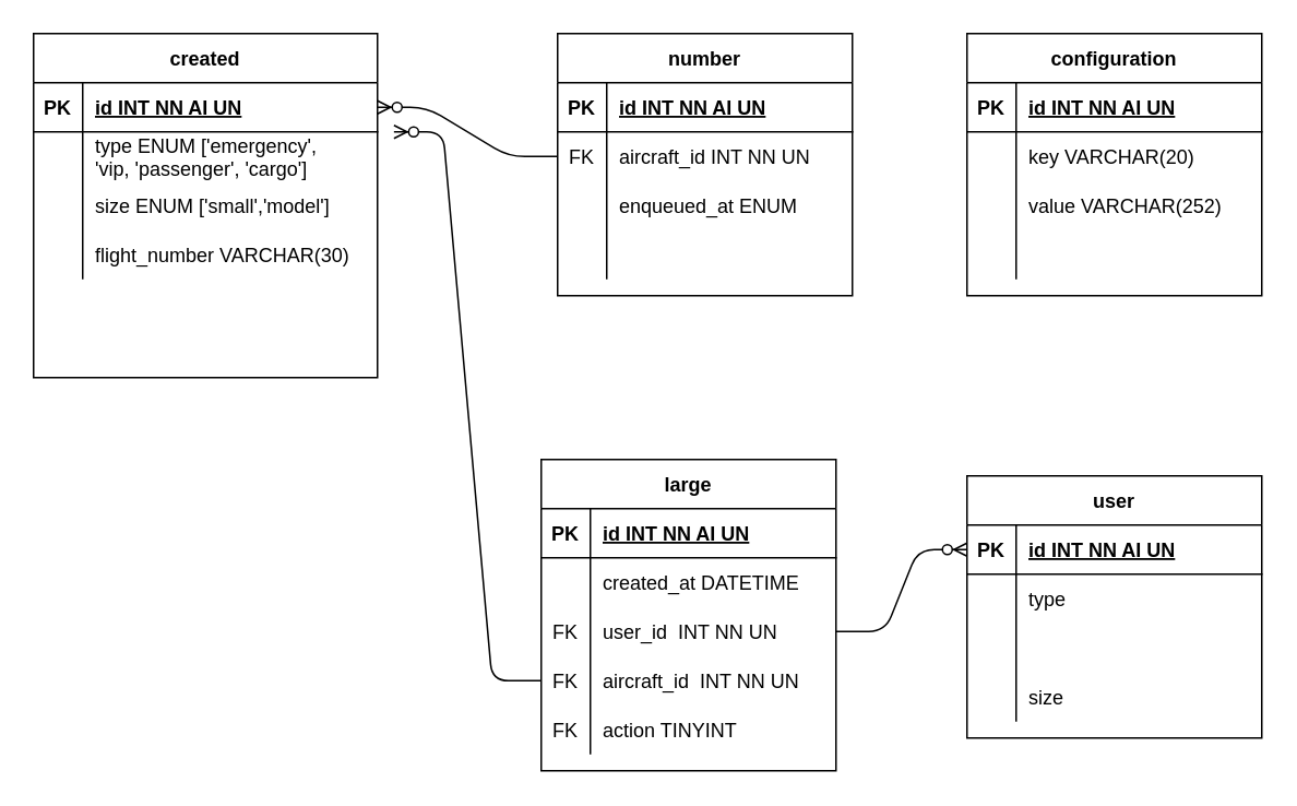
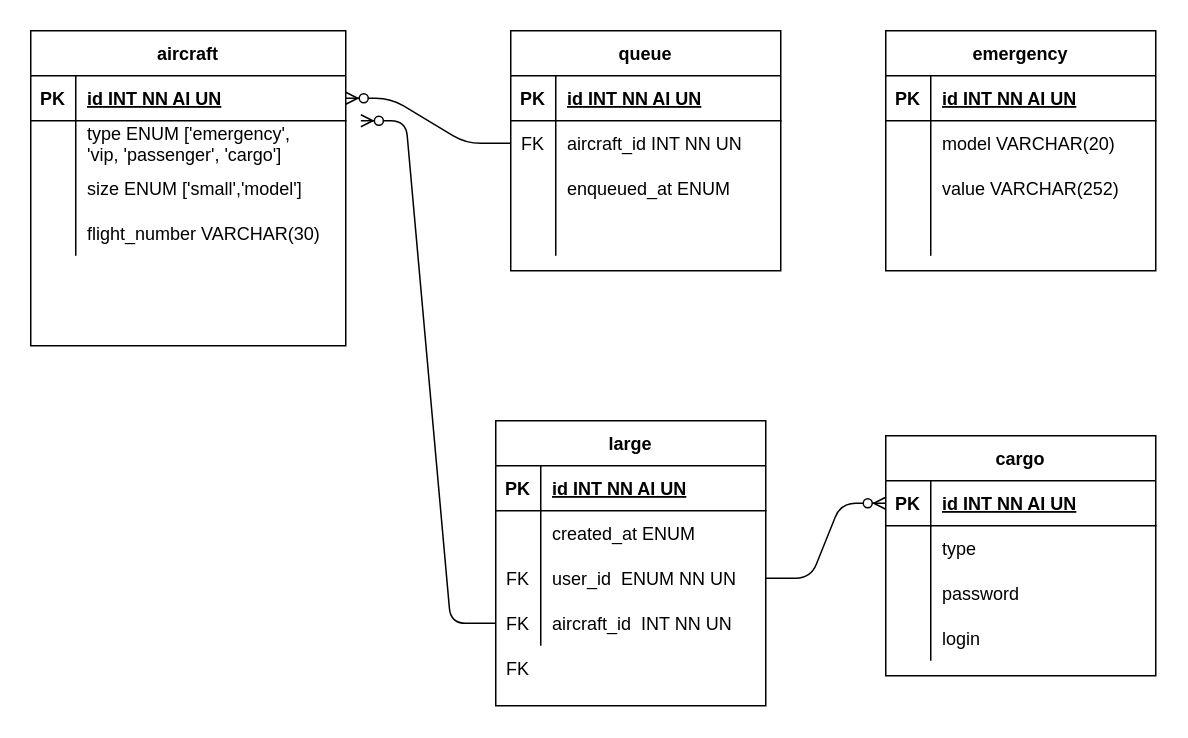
- <mxCell id="2" value="created" style="shape=table;startSize=30;container=1;collapsible=1;childLayout=tableLayout;fixedRows=1;rowLines=0;fontStyle=1;align=center;resizeLast=1;" parent="1" vertex="1"><mxGeometry y="20" width="210" height="210" as="geometry" x="20" /></mxCell>
+ <mxCell id="2" value="aircraft" style="shape=table;startSize=30;container=1;collapsible=1;childLayout=tableLayout;fixedRows=1;rowLines=0;fontStyle=1;align=center;resizeLast=1;" parent="1" vertex="1"><mxGeometry y="20" width="210" height="210" as="geometry" x="20" /></mxCell>
- <mxCell id="30" value="number" style="shape=table;startSize=30;container=1;collapsible=1;childLayout=tableLayout;fixedRows=1;rowLines=0;fontStyle=1;align=center;resizeLast=1;" parent="1" vertex="1"><mxGeometry x="340" y="20" width="180" height="160" as="geometry" /></mxCell>
+ <mxCell id="30" value="queue" style="shape=table;startSize=30;container=1;collapsible=1;childLayout=tableLayout;fixedRows=1;rowLines=0;fontStyle=1;align=center;resizeLast=1;" parent="1" vertex="1"><mxGeometry x="340" y="20" width="180" height="160" as="geometry" /></mxCell>
- <mxCell id="17" value="configuration" style="shape=table;startSize=30;container=1;collapsible=1;childLayout=tableLayout;fixedRows=1;rowLines=0;fontStyle=1;align=center;resizeLast=1;" parent="1" vertex="1"><mxGeometry x="590" y="20" width="180" height="160" as="geometry" /></mxCell>
+ <mxCell id="17" value="emergency" style="shape=table;startSize=30;container=1;collapsible=1;childLayout=tableLayout;fixedRows=1;rowLines=0;fontStyle=1;align=center;resizeLast=1;" parent="1" vertex="1"><mxGeometry x="590" y="20" width="180" height="160" as="geometry" /></mxCell>
- <mxCell id="23" value="key VARCHAR(20)" style="shape=partialRectangle;connectable=0;fillColor=none;top=0;left=0;bottom=0;right=0;align=left;spacingLeft=6;overflow=hidden;" parent="21" vertex="1"><mxGeometry x="30" width="150" height="30" as="geometry" /></mxCell>
+ <mxCell id="23" value="model VARCHAR(20)" style="shape=partialRectangle;connectable=0;fillColor=none;top=0;left=0;bottom=0;right=0;align=left;spacingLeft=6;overflow=hidden;" parent="21" vertex="1"><mxGeometry x="30" width="150" height="30" as="geometry" /></mxCell>
- <mxCell id="59" value="user" style="shape=table;startSize=30;container=1;collapsible=1;childLayout=tableLayout;fixedRows=1;rowLines=0;fontStyle=1;align=center;resizeLast=1;" parent="1" vertex="1"><mxGeometry x="590" y="290" width="180" height="160" as="geometry" /></mxCell>
+ <mxCell id="59" value="cargo" style="shape=table;startSize=30;container=1;collapsible=1;childLayout=tableLayout;fixedRows=1;rowLines=0;fontStyle=1;align=center;resizeLast=1;" parent="1" vertex="1"><mxGeometry x="590" y="290" width="180" height="160" as="geometry" /></mxCell>
- <mxCell id="49" value="created_at DATETIME" style="shape=partialRectangle;connectable=0;fillColor=none;top=0;left=0;bottom=0;right=0;align=left;spacingLeft=6;overflow=hidden;" parent="47" vertex="1"><mxGeometry x="30" width="150" height="30" as="geometry" /></mxCell>
+ <mxCell id="49" value="created_at ENUM" style="shape=partialRectangle;connectable=0;fillColor=none;top=0;left=0;bottom=0;right=0;align=left;spacingLeft=6;overflow=hidden;" parent="47" vertex="1"><mxGeometry x="30" width="150" height="30" as="geometry" /></mxCell>
- <mxCell id="52" value="user_id  INT NN UN" style="shape=partialRectangle;connectable=0;fillColor=none;top=0;left=0;bottom=0;right=0;align=left;spacingLeft=6;overflow=hidden;" parent="50" vertex="1"><mxGeometry x="30" width="150" height="30" as="geometry" /></mxCell>
+ <mxCell id="52" value="user_id  ENUM NN UN" style="shape=partialRectangle;connectable=0;fillColor=none;top=0;left=0;bottom=0;right=0;align=left;spacingLeft=6;overflow=hidden;" parent="50" vertex="1"><mxGeometry x="30" width="150" height="30" as="geometry" /></mxCell>
+ <mxCell id="68" value="password" style="shape=partialRectangle;connectable=0;fillColor=none;top=0;left=0;bottom=0;right=0;align=left;spacingLeft=6;overflow=hidden;" parent="66" vertex="1"><mxGeometry x="30" width="150" height="30" as="geometry" /></mxCell>
- <mxCell id="71" value="size" style="shape=partialRectangle;connectable=0;fillColor=none;top=0;left=0;bottom=0;right=0;align=left;spacingLeft=6;overflow=hidden;" parent="69" vertex="1"><mxGeometry x="30" width="150" height="30" as="geometry" /></mxCell>
+ <mxCell id="71" value="login" style="shape=partialRectangle;connectable=0;fillColor=none;top=0;left=0;bottom=0;right=0;align=left;spacingLeft=6;overflow=hidden;" parent="69" vertex="1"><mxGeometry x="30" width="150" height="30" as="geometry" /></mxCell>
- <mxCell id="58" value="action TINYINT" style="shape=partialRectangle;connectable=0;fillColor=none;top=0;left=0;bottom=0;right=0;align=left;spacingLeft=6;overflow=hidden;" parent="56" vertex="1"><mxGeometry x="30" width="150" height="30" as="geometry" /></mxCell>
